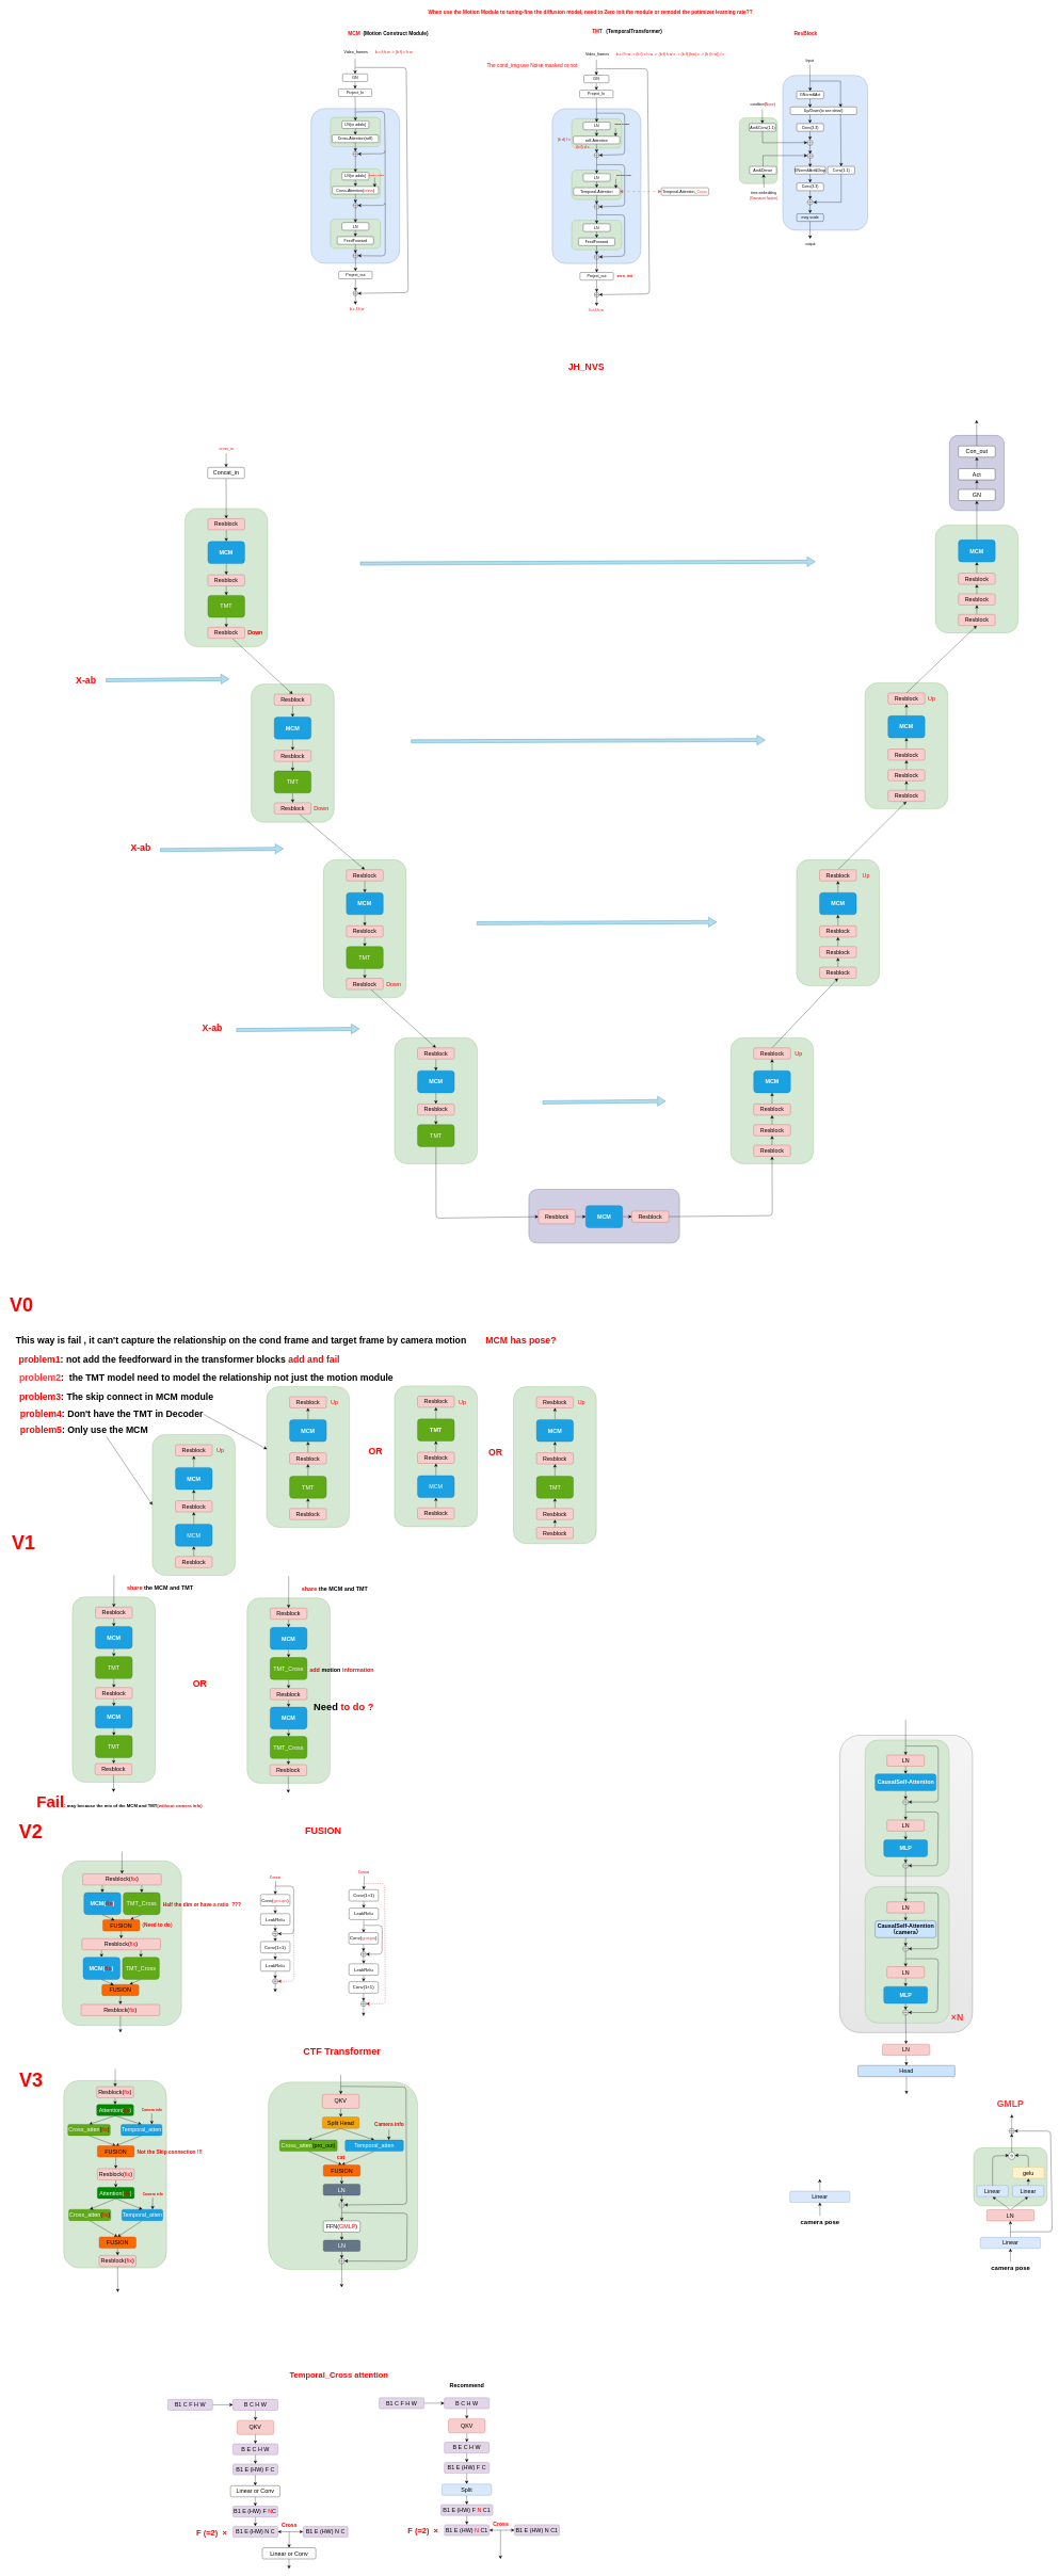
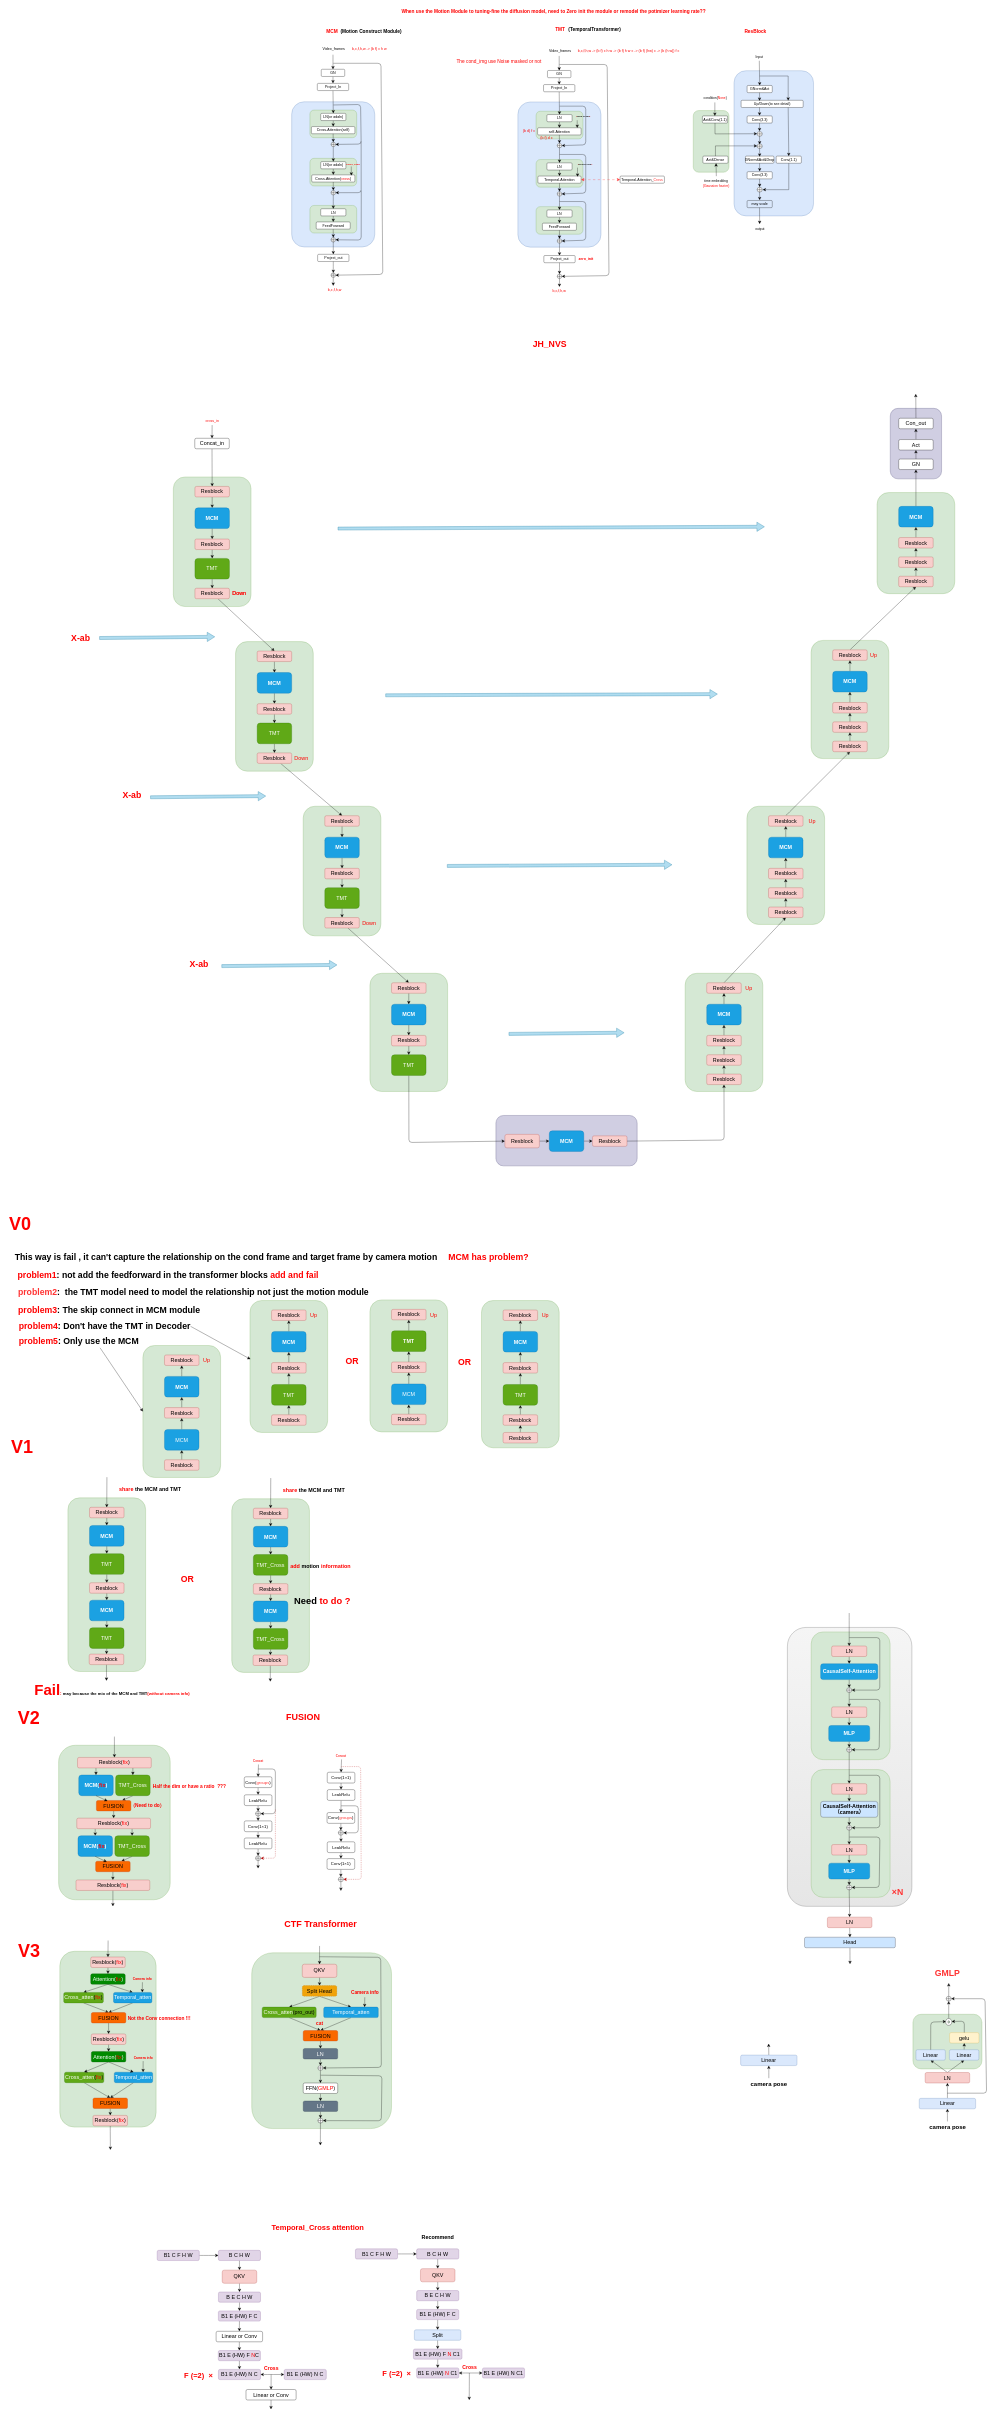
- <mxCell id="326" value="&lt;font color=&quot;#ff0000&quot;&gt;&lt;b&gt;MCM has pose?&lt;/b&gt;&lt;/font&gt;" style="text;html=1;align=center;verticalAlign=middle;resizable=0;points=[];autosize=1;strokeColor=none;fillColor=none;fontSize=29;" parent="1" vertex="1"><mxGeometry x="1485" y="4167" width="285" height="47" as="geometry" /></mxCell>
+ <mxCell id="326" value="&lt;font color=&quot;#ff0000&quot;&gt;&lt;b&gt;MCM has problem?&lt;/b&gt;&lt;/font&gt;" style="text;html=1;align=center;verticalAlign=middle;resizable=0;points=[];autosize=1;strokeColor=none;fillColor=none;fontSize=29;" parent="1" vertex="1"><mxGeometry x="1485" y="4167" width="285" height="47" as="geometry" /></mxCell>
- <mxCell id="508" value="&lt;span style=&quot;font-size: 18px;&quot;&gt;Split Head&lt;/span&gt;" style="rounded=1;whiteSpace=wrap;html=1;fillColor=#f0a30a;strokeColor=#BD7000;fontColor=#000000;" vertex="1" parent="1"><mxGeometry x="1007.49" y="6619" width="115.11" height="36" as="geometry" /></mxCell>
+ <mxCell id="508" value="&lt;span style=&quot;font-size: 18px;&quot;&gt;Split Head&lt;/span&gt;" style="rounded=1;whiteSpace=wrap;html=1;fillColor=#f0a30a;strokeColor=#BD7000;fontColor=#000000;dashed=1;" vertex="1" parent="1"><mxGeometry x="1007.49" y="6619" width="115.11" height="36" as="geometry" /></mxCell>
- <mxCell id="530" value="&lt;font color=&quot;#ff0000&quot;&gt;&lt;span style=&quot;font-size: 16px;&quot;&gt;&lt;b&gt;Not the Skip connection !!!&lt;/b&gt;&lt;/span&gt;&lt;/font&gt;" style="text;html=1;align=center;verticalAlign=middle;resizable=0;points=[];autosize=1;strokeColor=none;fillColor=none;fontSize=29;" vertex="1" parent="1"><mxGeometry x="419.11" y="6700" width="222" height="47" as="geometry" /></mxCell>
+ <mxCell id="530" value="&lt;font color=&quot;#ff0000&quot;&gt;&lt;span style=&quot;font-size: 16px;&quot;&gt;&lt;b&gt;Not the Conv connection !!!&lt;/b&gt;&lt;/span&gt;&lt;/font&gt;" style="text;html=1;align=center;verticalAlign=middle;resizable=0;points=[];autosize=1;strokeColor=none;fillColor=none;fontSize=29;" vertex="1" parent="1"><mxGeometry x="419.11" y="6700" width="222" height="47" as="geometry" /></mxCell>
